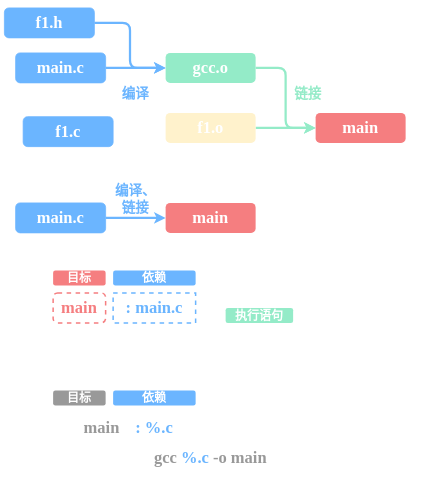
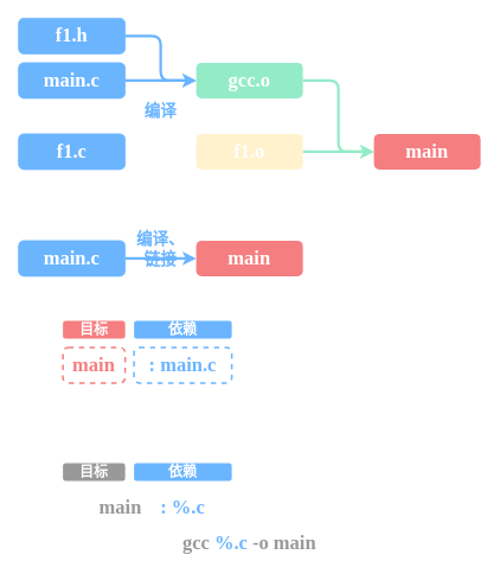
- <mxCell id="8" value="f1.h" style="rounded=1;whiteSpace=wrap;html=1;fillColor=#6BB5FF;strokeColor=#6BB5FF;fontStyle=1;fontFamily=Comic Sans MS;fontSize=22;fontColor=#FFFFFF;" parent="1" vertex="1"><mxGeometry x="5" y="10" width="120" height="40" as="geometry" /></mxCell>
+ <mxCell id="8" value="f1.h" style="rounded=1;whiteSpace=wrap;html=1;fillColor=#6BB5FF;strokeColor=#6BB5FF;fontStyle=1;fontFamily=Comic Sans MS;fontSize=22;fontColor=#FFFFFF;" parent="1" vertex="1"><mxGeometry x="20" y="20" width="120" height="40" as="geometry" /></mxCell>
- <mxCell id="13" value="链接" style="text;html=1;strokeColor=none;fillColor=none;align=center;verticalAlign=middle;whiteSpace=wrap;rounded=0;fontFamily=HYYouYuan;fontSize=18;fontStyle=1;fontColor=#94EBC8;" parent="1" vertex="1"><mxGeometry x="380" y="110" width="60" height="30" as="geometry" /></mxCell>
- <mxCell id="4" value="f1.c" style="rounded=1;whiteSpace=wrap;html=1;fillColor=#6BB5FF;strokeColor=#6BB5FF;fontStyle=1;fontFamily=Comic Sans MS;fontSize=22;fontColor=#FFFFFF;" parent="1" vertex="1"><mxGeometry x="30" y="155" width="120" height="40" as="geometry" /></mxCell>
+ <mxCell id="4" value="f1.c" style="rounded=1;whiteSpace=wrap;html=1;fillColor=#6BB5FF;strokeColor=#6BB5FF;fontStyle=1;fontFamily=Comic Sans MS;fontSize=22;fontColor=#FFFFFF;" parent="1" vertex="1"><mxGeometry x="20" y="150" width="120" height="40" as="geometry" /></mxCell>
- <mxCell id="17" value="编译、链接" style="text;html=1;strokeColor=none;fillColor=none;align=center;verticalAlign=middle;whiteSpace=wrap;rounded=0;fontFamily=HYYouYuan;fontSize=18;fontStyle=1;fontColor=#6BB5FF;" parent="1" vertex="1"><mxGeometry x="150" y="250" width="60" height="30" as="geometry" /></mxCell>
+ <mxCell id="17" value="编译、链接" style="text;html=1;strokeColor=none;fillColor=none;align=center;verticalAlign=middle;whiteSpace=wrap;rounded=0;fontFamily=HYYouYuan;fontSize=18;fontStyle=1;fontColor=#6BB5FF;" parent="1" vertex="1"><mxGeometry x="150" y="265" width="60" height="30" as="geometry" /></mxCell>
- <mxCell id="18" value=": main.c" style="whiteSpace=wrap;html=1;fillColor=none;strokeColor=#6BB5FF;fontStyle=1;fontFamily=Comic Sans MS;fontSize=22;fontColor=#6BB5FF;dashed=1;strokeWidth=2;rounded=0;" parent="1" vertex="1"><mxGeometry x="150" y="390" width="110" height="40" as="geometry" /></mxCell>
+ <mxCell id="18" value=": main.c" style="rounded=1;whiteSpace=wrap;html=1;fillColor=none;strokeColor=#6BB5FF;fontStyle=1;fontFamily=Comic Sans MS;fontSize=22;fontColor=#6BB5FF;dashed=1;strokeWidth=2;" parent="1" vertex="1"><mxGeometry x="150" y="390" width="110" height="40" as="geometry" /></mxCell>
- <mxCell id="22" value="执行语句" style="text;html=1;strokeColor=none;fillColor=#94EBC8;align=center;verticalAlign=middle;whiteSpace=wrap;rounded=1;fontSize=16;fontFamily=HYYouYuan;fontColor=#FFFFFF;fontStyle=1" parent="1" vertex="1"><mxGeometry x="300" y="410" width="90" height="20" as="geometry" /></mxCell>
